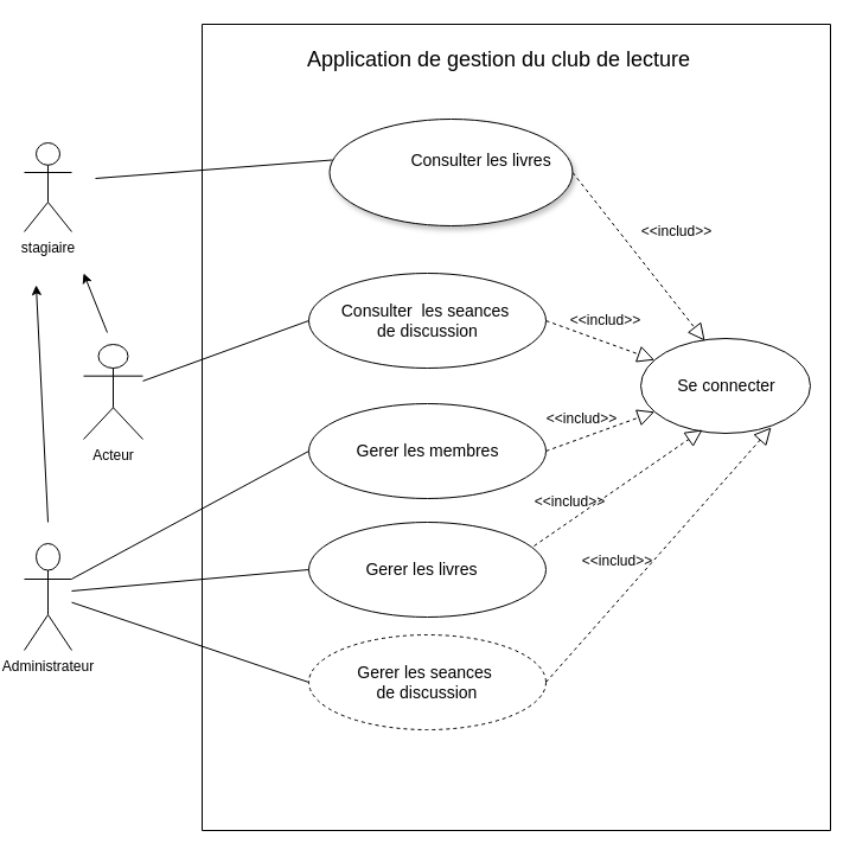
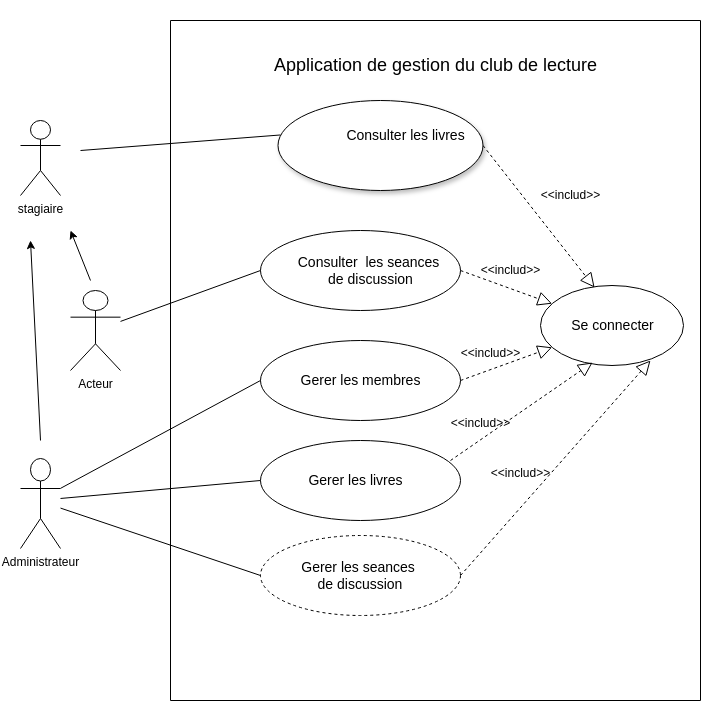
- <mxCell id="22" value="&lt;font style=&quot;font-size: 18px;&quot;&gt;Application de gestion du club de lecture&lt;/font&gt;" style="text;html=1;align=center;verticalAlign=middle;resizable=0;points=[];autosize=1;strokeColor=none;fillColor=none;" vertex="1" parent="7"><mxGeometry x="75" y="10" width="350" height="40" as="geometry" /></mxCell>
+ <mxCell id="22" value="&lt;font style=&quot;font-size: 18px;&quot;&gt;Application de gestion du club de lecture&lt;/font&gt;" style="text;html=1;align=center;verticalAlign=middle;resizable=0;points=[];autosize=1;strokeColor=none;fillColor=none;" vertex="1" parent="7"><mxGeometry x="90" y="25" width="350" height="40" as="geometry" /></mxCell>
- <mxCell id="9" value="&lt;font style=&quot;font-size: 14px;&quot;&gt;Consulter&amp;nbsp; les seances&amp;nbsp;&lt;/font&gt;&lt;div&gt;&lt;font style=&quot;font-size: 14px;&quot;&gt;de discussion&lt;/font&gt;&lt;/div&gt;" style="text;html=1;align=center;verticalAlign=middle;resizable=0;points=[];autosize=1;strokeColor=none;fillColor=none;" vertex="1" parent="7"><mxGeometry x="105" y="225" width="170" height="50" as="geometry" /></mxCell>
+ <mxCell id="9" value="&lt;font style=&quot;font-size: 14px;&quot;&gt;Consulter&amp;nbsp; les seances&amp;nbsp;&lt;/font&gt;&lt;div&gt;&lt;font style=&quot;font-size: 14px;&quot;&gt;de discussion&lt;/font&gt;&lt;/div&gt;" style="text;html=1;align=center;verticalAlign=middle;resizable=0;points=[];autosize=1;strokeColor=none;fillColor=none;" vertex="1" parent="7"><mxGeometry x="115" y="225" width="170" height="50" as="geometry" /></mxCell>
